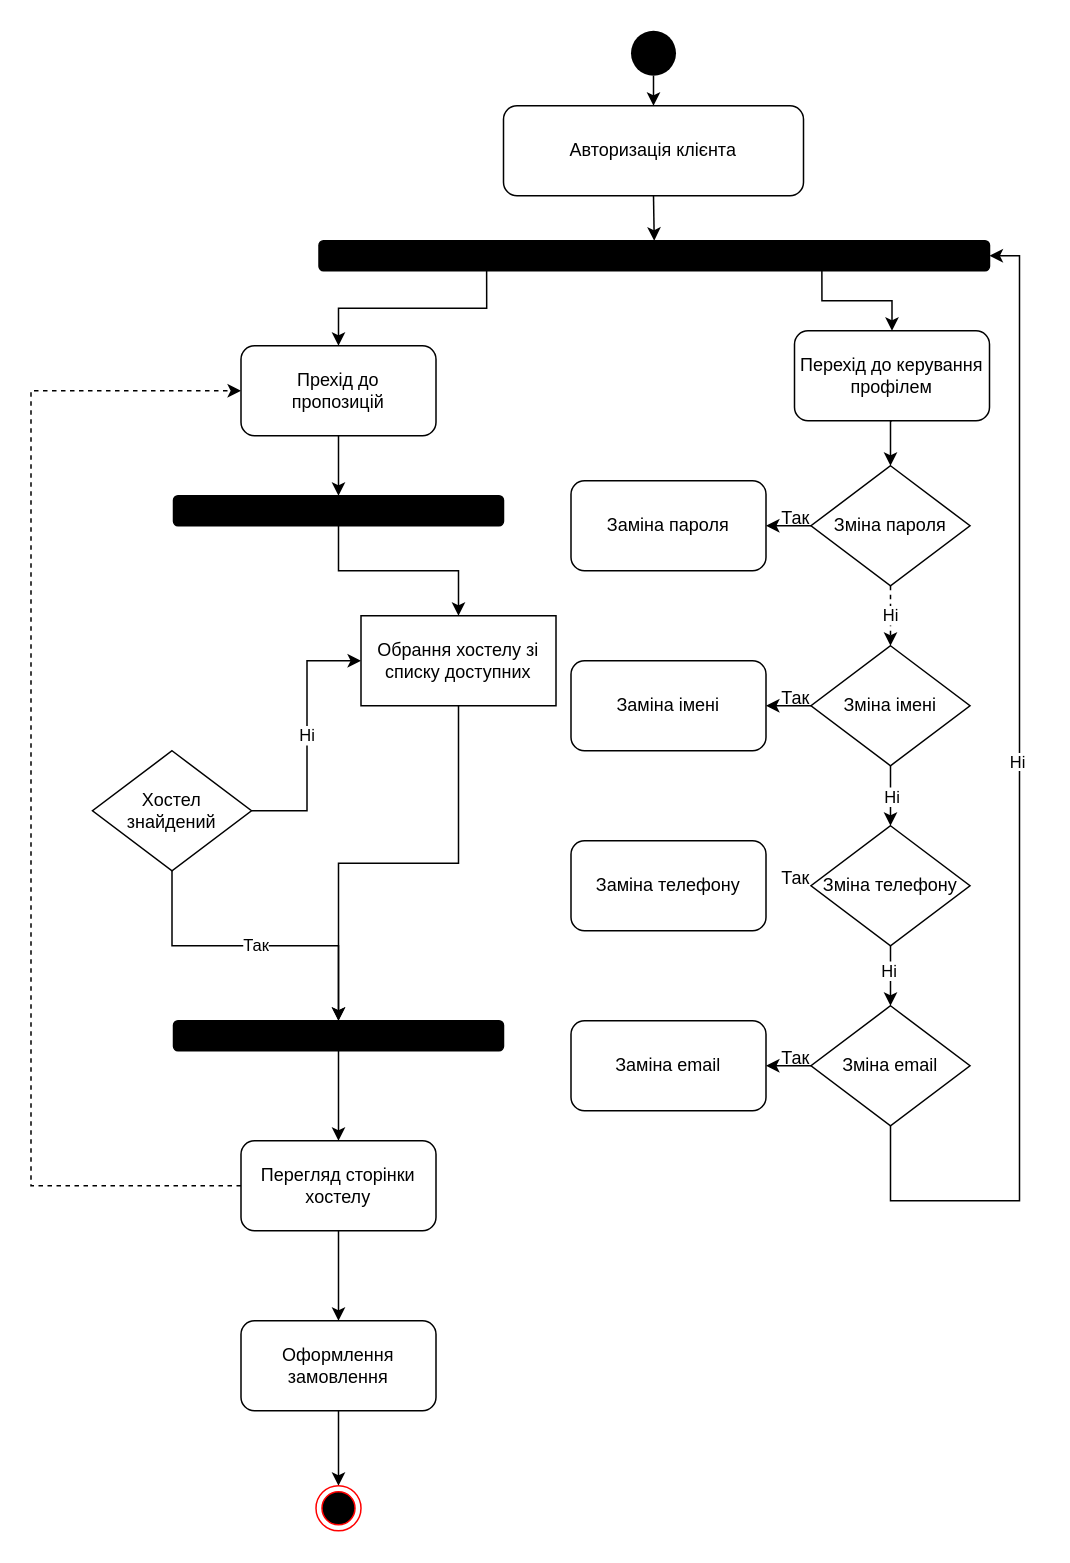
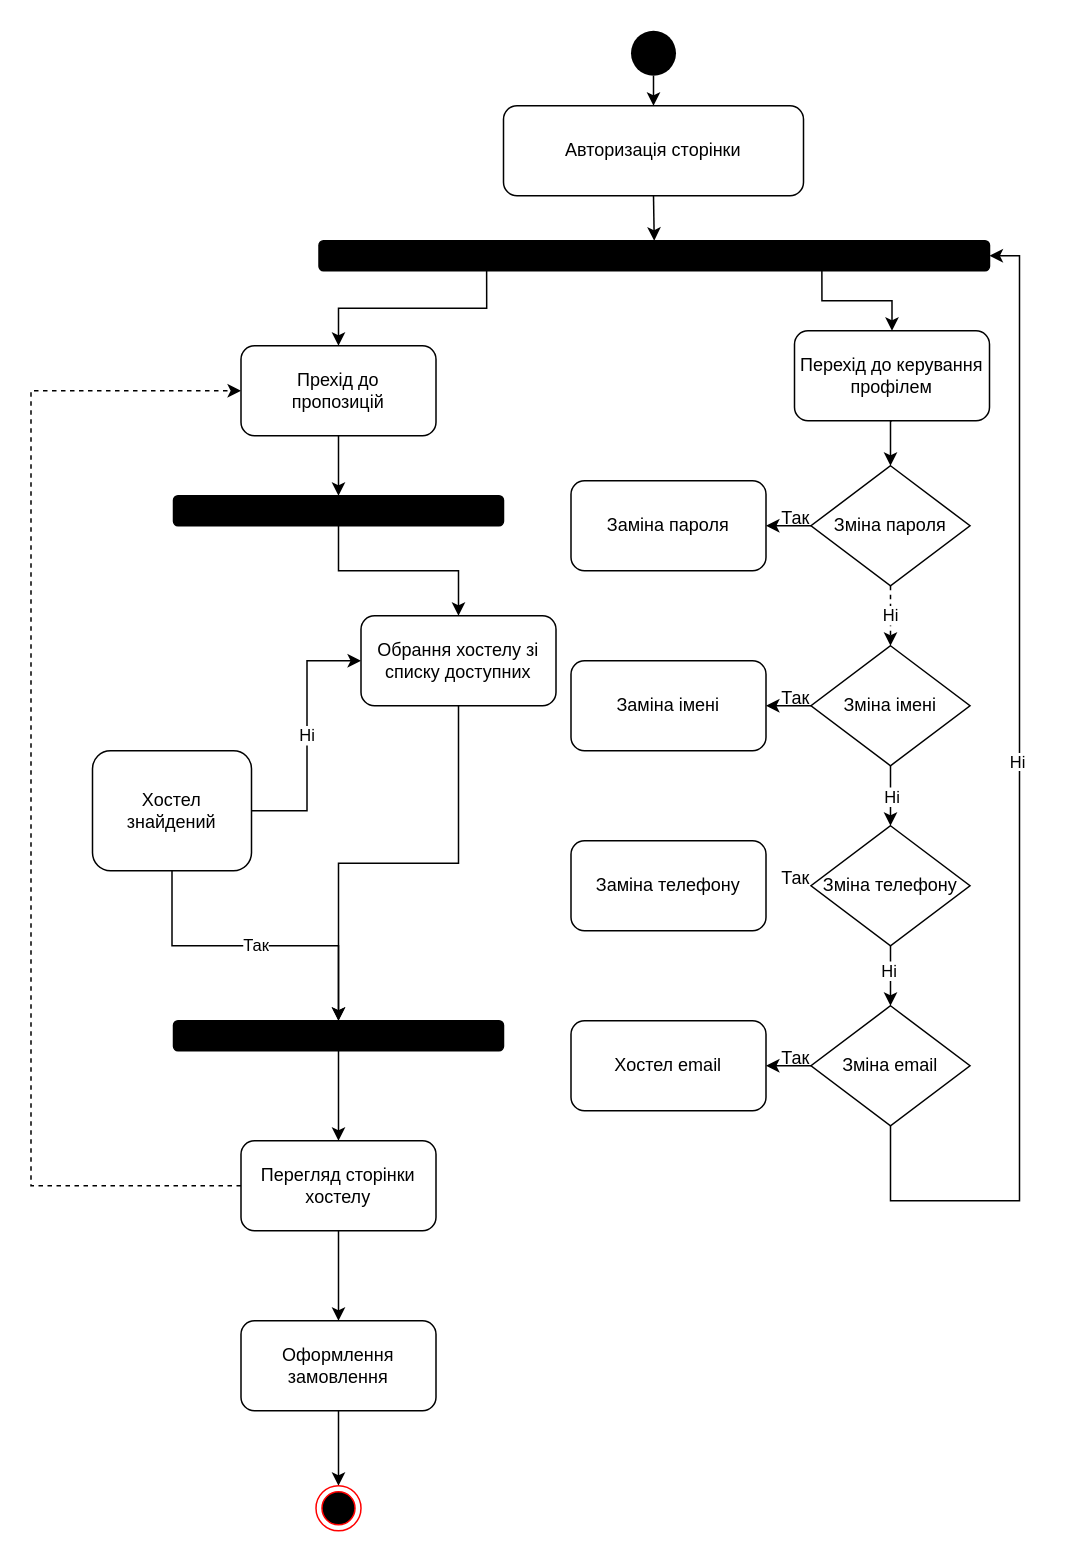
- <mxCell id="5" value="Авторизація клієнта" style="rounded=1;whiteSpace=wrap;html=1;" vertex="1" parent="1"><mxGeometry x="335" y="70" width="200" height="60" as="geometry" /></mxCell>
+ <mxCell id="5" value="Авторизація сторінки" style="rounded=1;whiteSpace=wrap;html=1;" vertex="1" parent="1"><mxGeometry x="335" y="70" width="200" height="60" as="geometry" /></mxCell>
- <mxCell id="39" value="Обрання хостелу зі списку доступних" style="whiteSpace=wrap;html=1;fillColor=#FFFFFF;rounded=0;" vertex="1" parent="1"><mxGeometry x="240" y="410" width="130" height="60" as="geometry" /></mxCell>
+ <mxCell id="39" value="Обрання хостелу зі списку доступних" style="rounded=1;whiteSpace=wrap;html=1;fillColor=#FFFFFF;" vertex="1" parent="1"><mxGeometry x="240" y="410" width="130" height="60" as="geometry" /></mxCell>
- <mxCell id="49" value="Хостел&lt;br&gt;знайдений" style="rhombus;whiteSpace=wrap;html=1;fillColor=#FFFFFF;" vertex="1" parent="1"><mxGeometry x="61" y="500" width="106" height="80" as="geometry" /></mxCell>
+ <mxCell id="49" value="Хостел&lt;br&gt;знайдений" style="whiteSpace=wrap;html=1;fillColor=#FFFFFF;rounded=1;" vertex="1" parent="1"><mxGeometry x="61" y="500" width="106" height="80" as="geometry" /></mxCell>
- <mxCell id="28" value="Заміна email" style="rounded=1;whiteSpace=wrap;html=1;fillColor=#FFFFFF;" vertex="1" parent="1"><mxGeometry x="380" y="680" width="130" height="60" as="geometry" /></mxCell>
+ <mxCell id="28" value="Хостел email" style="rounded=1;whiteSpace=wrap;html=1;fillColor=#FFFFFF;" vertex="1" parent="1"><mxGeometry x="380" y="680" width="130" height="60" as="geometry" /></mxCell>
